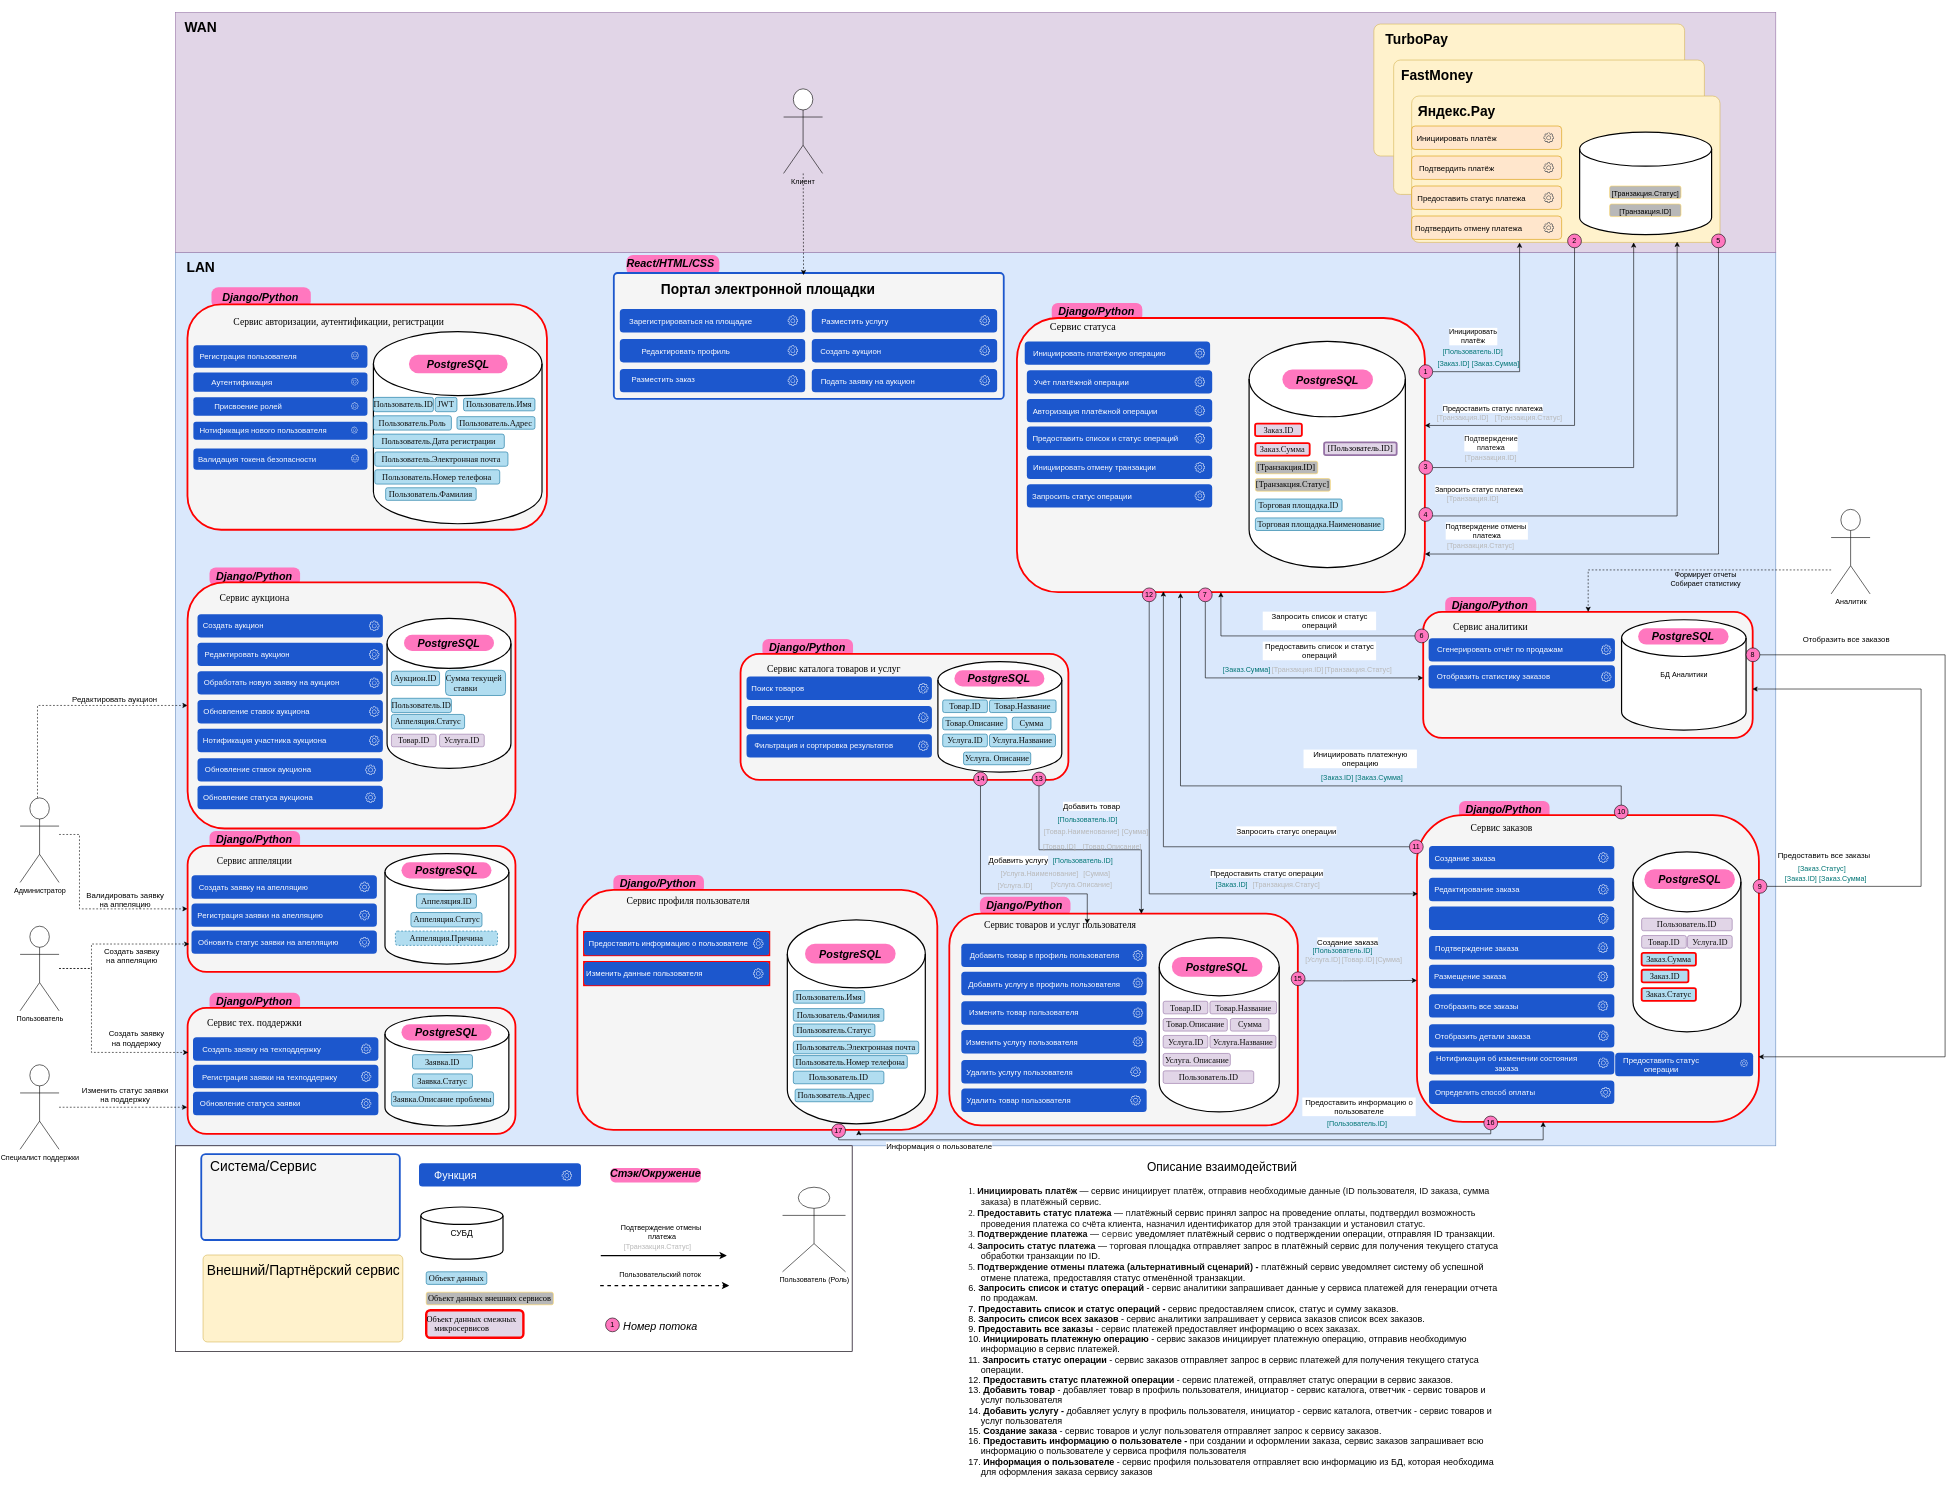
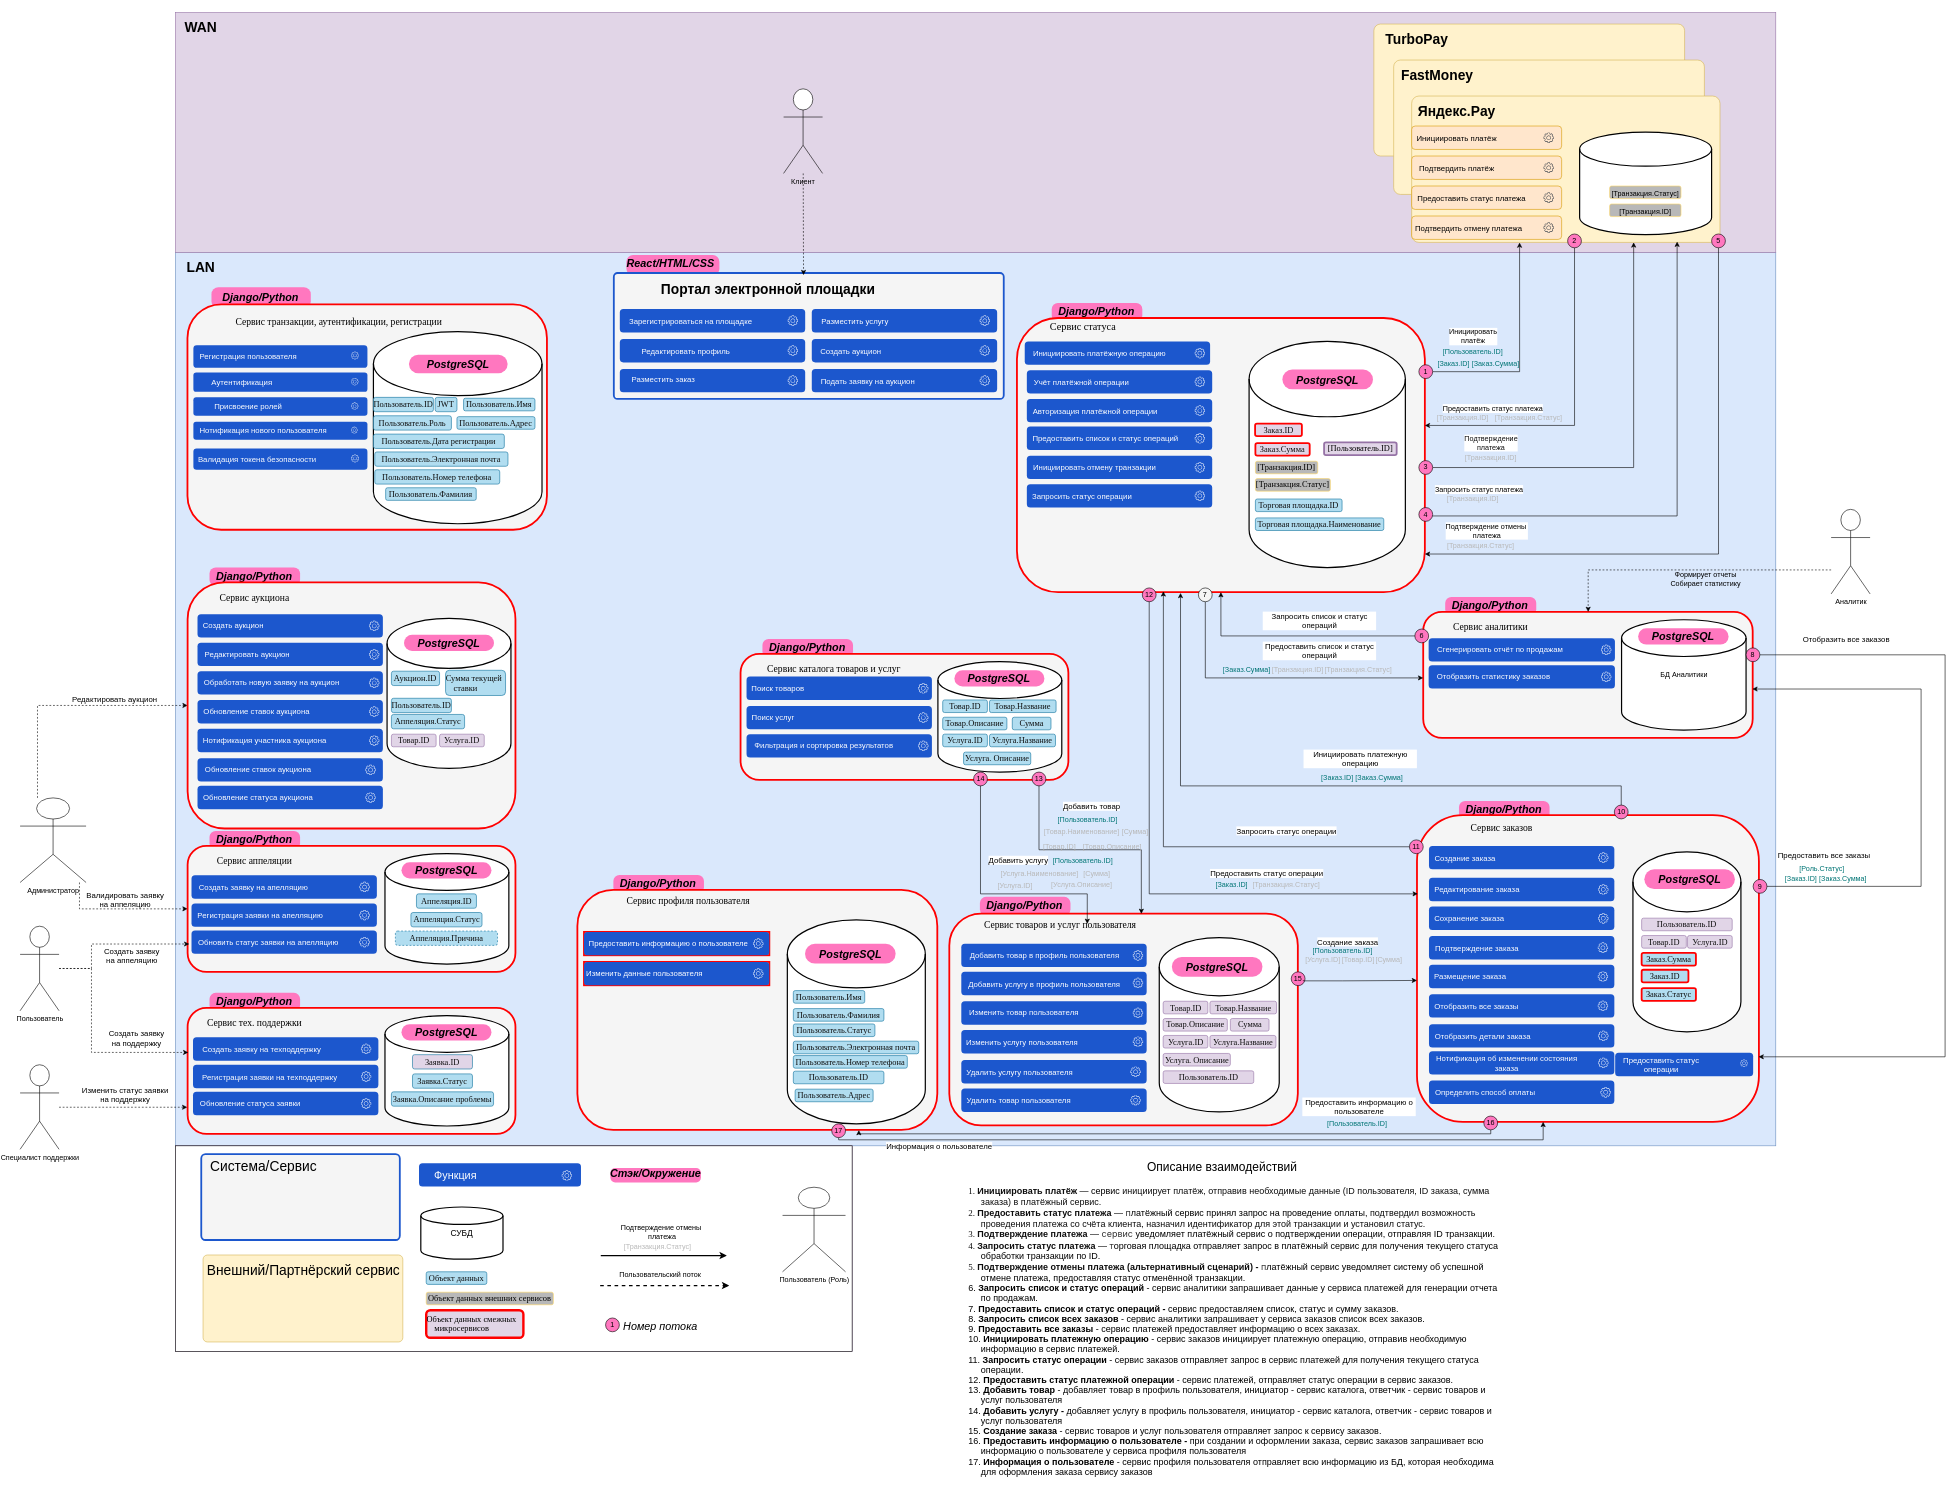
- <mxCell id="466" value="Сервис авторизации, аутентификации, регистрации" style="text;html=1;align=center;verticalAlign=middle;whiteSpace=wrap;rounded=0;fontSize=16;fontFamily=Georgia;" vertex="1" parent="440"><mxGeometry x="24.124" y="45.556" width="457.25" height="34.167" as="geometry" /></mxCell>
+ <mxCell id="466" value="Сервис транзакции, аутентификации, регистрации" style="text;html=1;align=center;verticalAlign=middle;whiteSpace=wrap;rounded=0;fontSize=16;fontFamily=Georgia;" vertex="1" parent="440"><mxGeometry x="24.124" y="45.556" width="457.25" height="34.167" as="geometry" /></mxCell>
- <mxCell id="481" value="7" style="ellipse;whiteSpace=wrap;html=1;aspect=fixed;rounded=1;fillColor=#ff77bf;" vertex="1" parent="1"><mxGeometry x="1984.25" y="979" width="23" height="23" as="geometry" /></mxCell>
+ <mxCell id="481" value="7" style="ellipse;whiteSpace=wrap;html=1;aspect=fixed;rounded=1;fillColor=#f5f5f5;" vertex="1" parent="1"><mxGeometry x="1984.25" y="979" width="23" height="23" as="geometry" /></mxCell>
- <mxCell id="87" value="Администратор" style="shape=umlActor;verticalLabelPosition=bottom;verticalAlign=top;html=1;outlineConnect=0;rounded=1;" vertex="1" parent="1"><mxGeometry x="20" y="1329" width="65" height="141" as="geometry" /></mxCell>
+ <mxCell id="87" value="Администратор" style="shape=umlActor;verticalLabelPosition=bottom;verticalAlign=top;html=1;outlineConnect=0;rounded=1;" vertex="1" parent="1"><mxGeometry x="20" y="1329" width="110" height="141" as="geometry" /></mxCell>
- <mxCell id="498" value="&lt;font style=&quot;font-size: 12px;&quot;&gt;[Заказ.Статус]&lt;/font&gt;" style="text;html=1;align=center;verticalAlign=middle;whiteSpace=wrap;rounded=1;fontSize=13;labelBackgroundColor=none;fontColor=#007575;" vertex="1" parent="1"><mxGeometry x="2944" y="1432.25" width="160" height="30" as="geometry" /></mxCell>
+ <mxCell id="498" value="&lt;font style=&quot;font-size: 12px;&quot;&gt;[Роль.Статус]&lt;/font&gt;" style="text;html=1;align=center;verticalAlign=middle;whiteSpace=wrap;rounded=1;fontSize=13;labelBackgroundColor=none;fontColor=#007575;" vertex="1" parent="1"><mxGeometry x="2944" y="1432.25" width="160" height="30" as="geometry" /></mxCell>
+ <mxCell id="160" value="Сохранение заказа" style="text;html=1;align=center;verticalAlign=middle;whiteSpace=wrap;rounded=1;fontSize=13;fontColor=#FFFFFF;strokeColor=none;" vertex="1" parent="157"><mxGeometry x="4" y="4" width="126" height="30" as="geometry" /></mxCell>
- <mxCell id="342" value="&lt;p style=&quot;margin: 0px 0px 0px 13px; text-indent: -13px; font-variant-numeric: normal; font-variant-east-asian: normal; font-variant-alternates: normal; font-kerning: auto; font-optical-sizing: auto; font-feature-settings: normal; font-variation-settings: normal; font-variant-position: normal; font-stretch: normal; font-size: 14px; line-height: normal; color: rgb(14, 14, 14); text-align: start;&quot; class=&quot;p1&quot;&gt;&lt;font face=&quot;Times New Roman&quot;&gt;Заявка.ID&lt;/font&gt;&lt;/p&gt;" style="rounded=1;whiteSpace=wrap;html=1;fillColor=#b1ddf0;strokeColor=#10739e;" vertex="1" parent="320"><mxGeometry x="374.87" y="108.04" width="100" height="23.92" as="geometry" /></mxCell>
+ <mxCell id="342" value="&lt;p style=&quot;margin: 0px 0px 0px 13px; text-indent: -13px; font-variant-numeric: normal; font-variant-east-asian: normal; font-variant-alternates: normal; font-kerning: auto; font-optical-sizing: auto; font-feature-settings: normal; font-variation-settings: normal; font-variant-position: normal; font-stretch: normal; font-size: 14px; line-height: normal; color: rgb(14, 14, 14); text-align: start;&quot; class=&quot;p1&quot;&gt;&lt;font face=&quot;Times New Roman&quot;&gt;Заявка.ID&lt;/font&gt;&lt;/p&gt;" style="rounded=1;whiteSpace=wrap;html=1;fillColor=#e1d5e7;strokeColor=#10739e;" vertex="1" parent="320"><mxGeometry x="374.87" y="108.04" width="100" height="23.92" as="geometry" /></mxCell>
